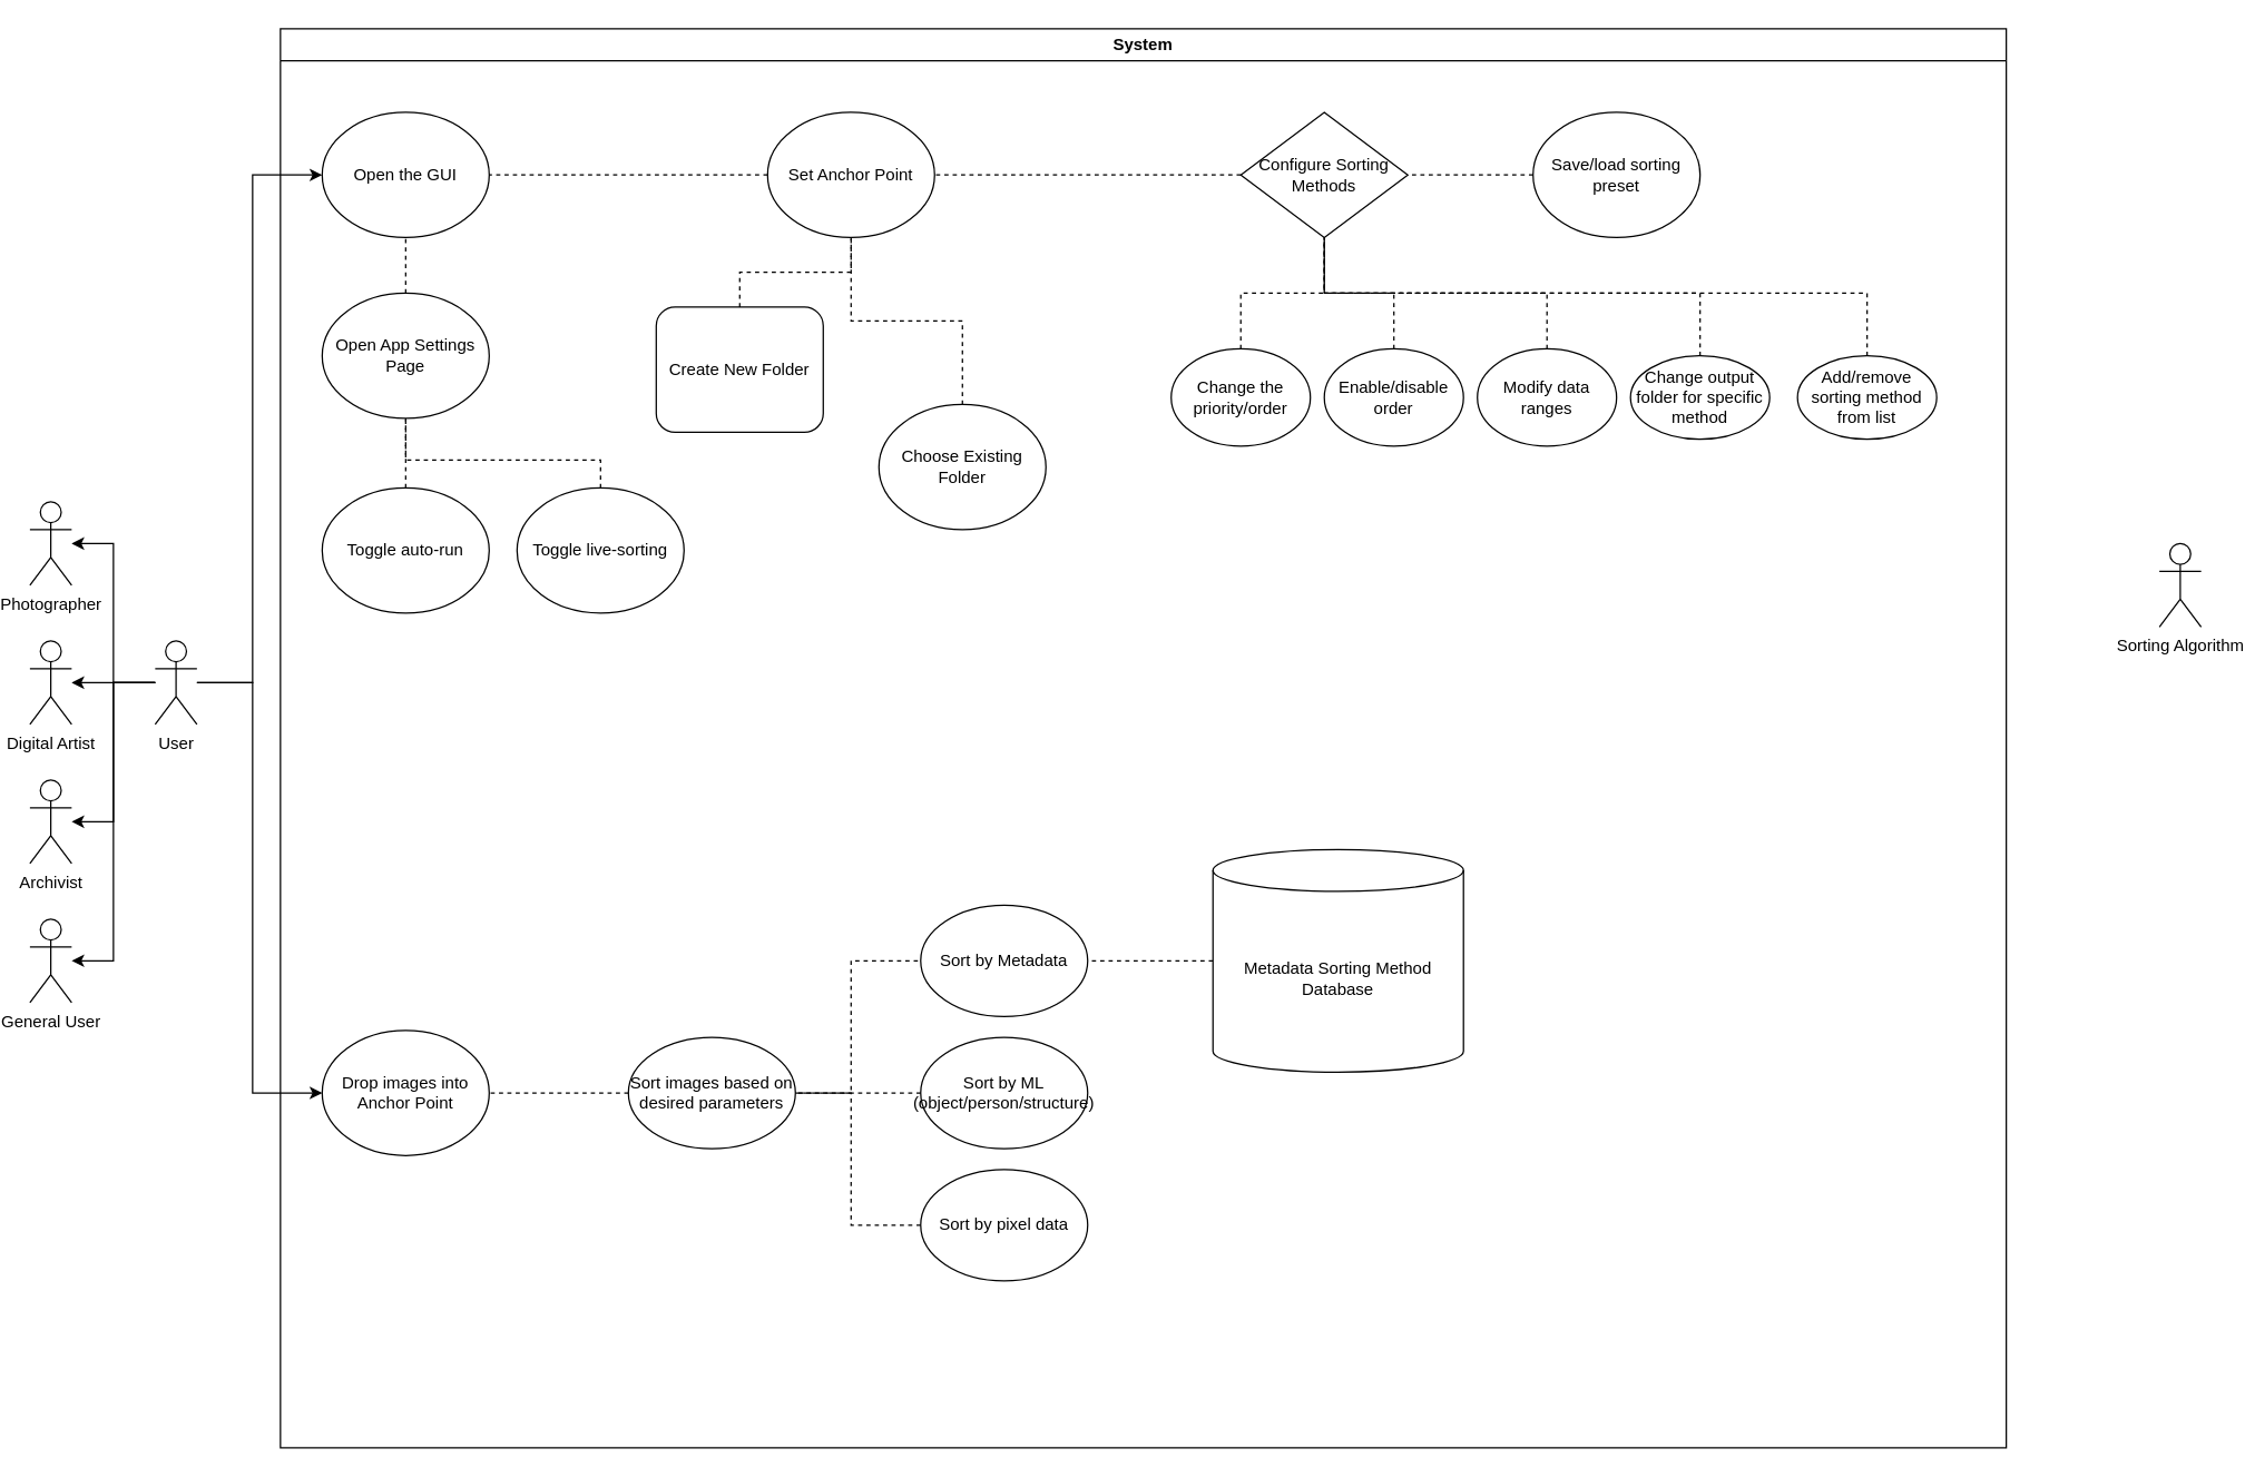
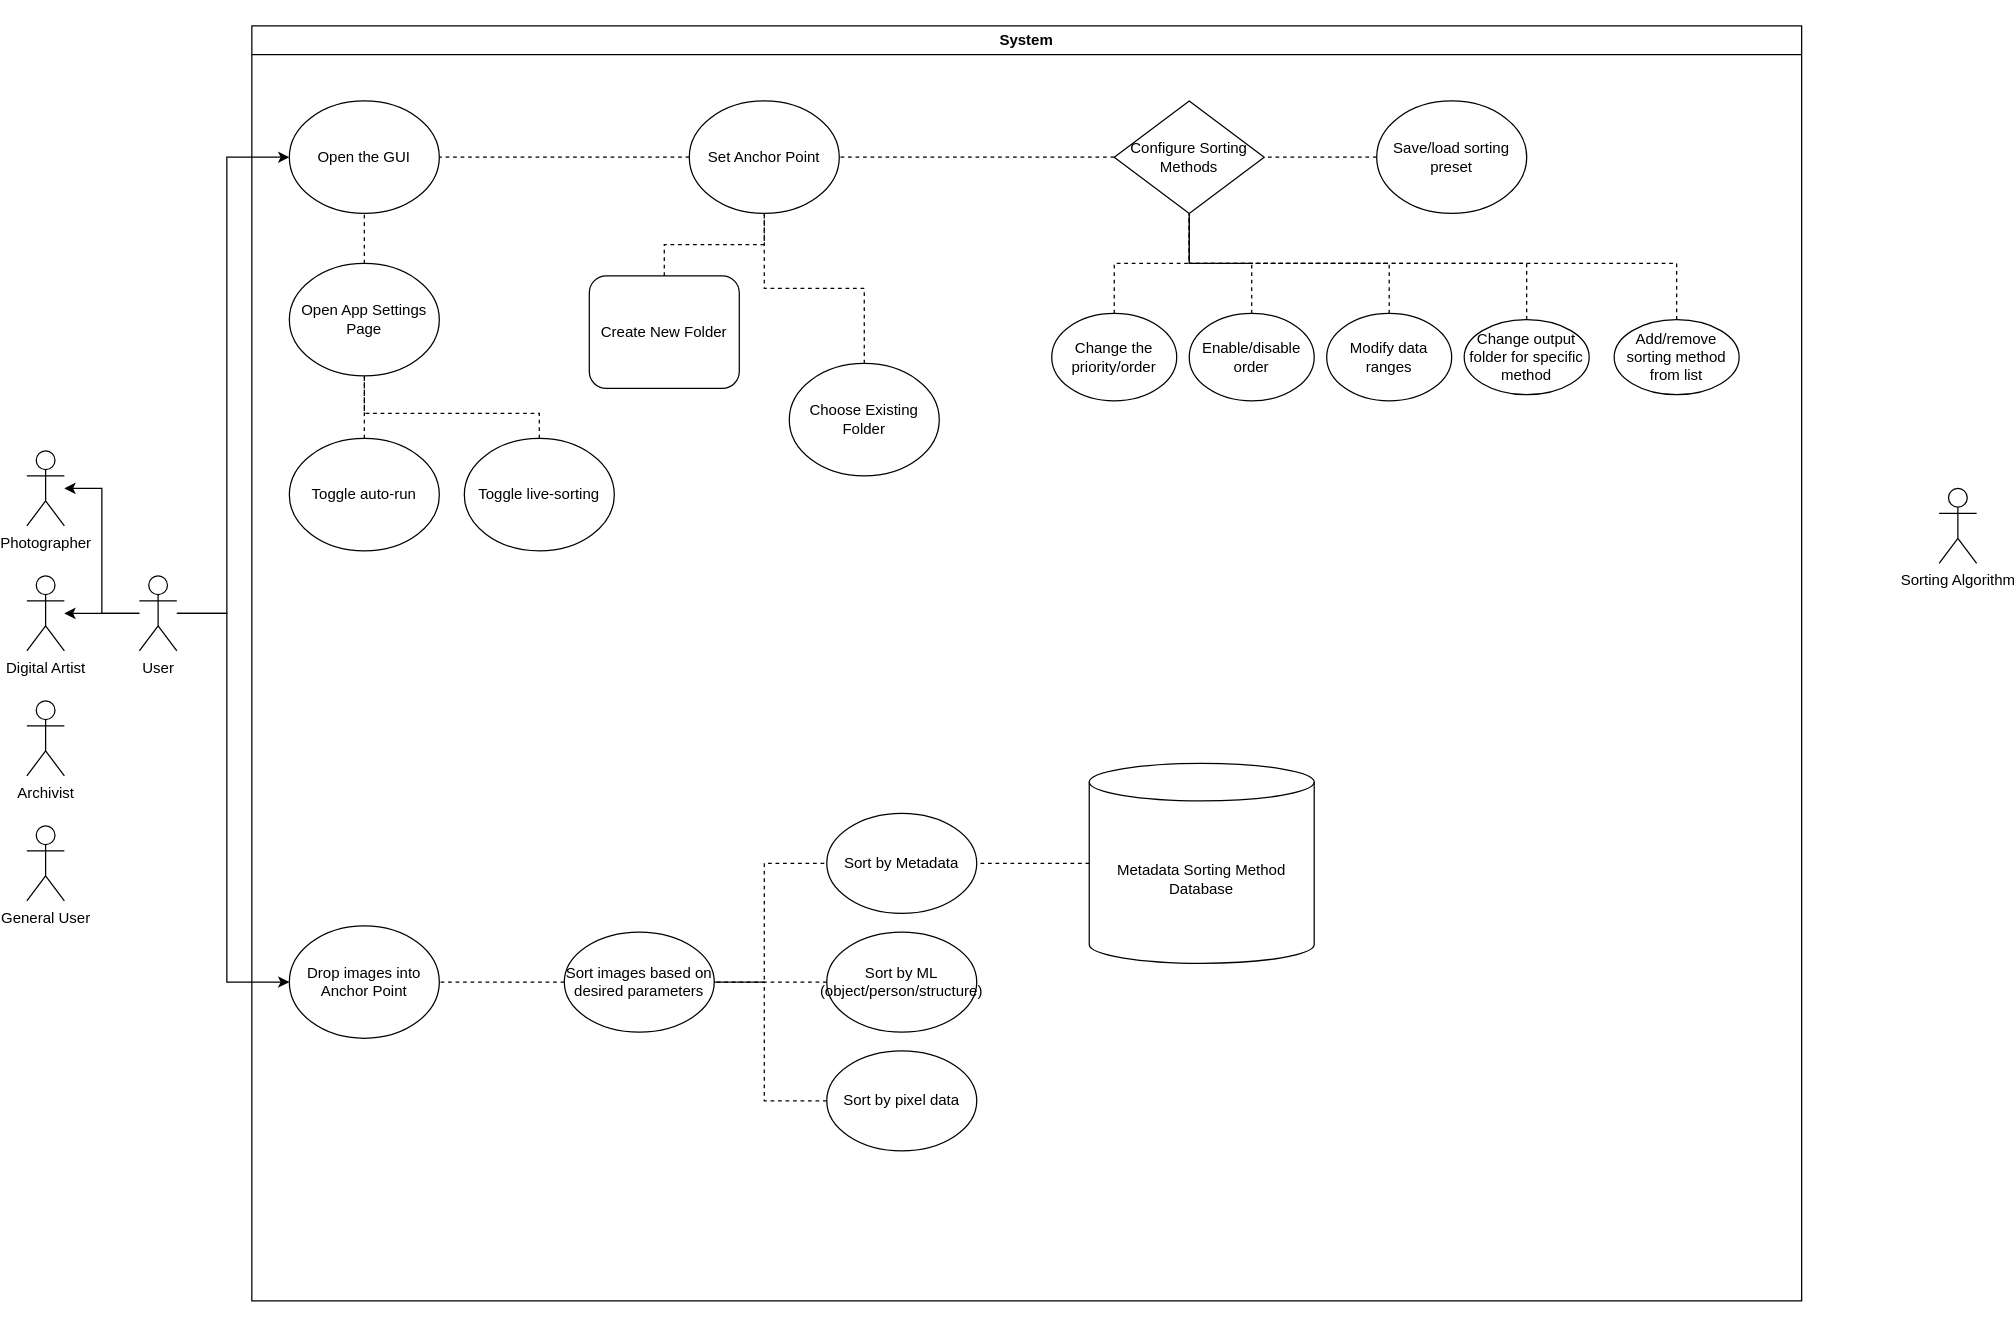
- <mxCell id="4" style="edgeStyle=orthogonalEdgeStyle;rounded=0;orthogonalLoop=1;jettySize=auto;html=1;" edge="1" parent="1" source="8" target="50"><mxGeometry relative="1" as="geometry"><Array as="points"><mxPoint x="80" y="490" /><mxPoint x="80" y="590" /></Array></mxGeometry></mxCell>
- <mxCell id="5" style="edgeStyle=orthogonalEdgeStyle;rounded=0;orthogonalLoop=1;jettySize=auto;html=1;" edge="1" parent="1" source="8" target="51"><mxGeometry relative="1" as="geometry"><Array as="points"><mxPoint x="80" y="490" /><mxPoint x="80" y="690" /></Array></mxGeometry></mxCell>
